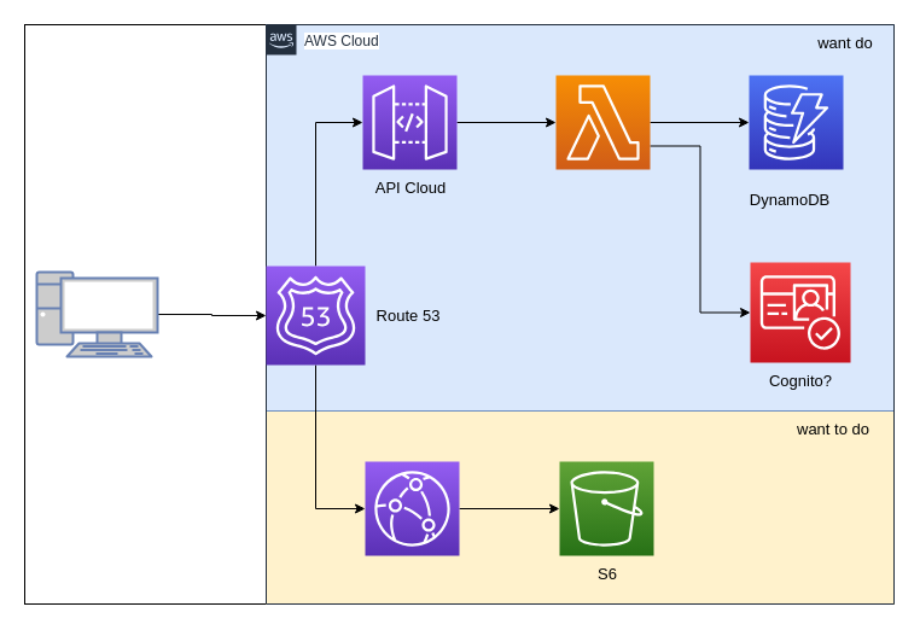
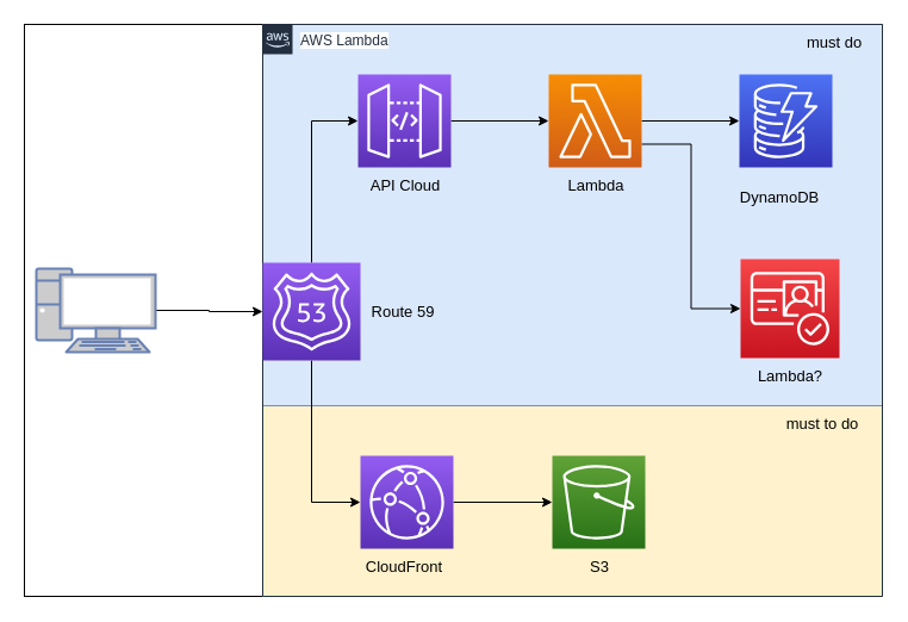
- <mxCell id="5" value="AWS Cloud" style="points=[[0,0],[0.25,0],[0.5,0],[0.75,0],[1,0],[1,0.25],[1,0.5],[1,0.75],[1,1],[0.75,1],[0.5,1],[0.25,1],[0,1],[0,0.75],[0,0.5],[0,0.25]];outlineConnect=0;gradientColor=none;html=1;whiteSpace=wrap;fontSize=12;fontStyle=0;shape=mxgraph.aws4.group;grIcon=mxgraph.aws4.group_aws_cloud_alt;strokeColor=#232F3E;fillColor=none;verticalAlign=top;align=left;spacingLeft=30;fontColor=#232F3E;dashed=0;labelBackgroundColor=#ffffff;" parent="1" vertex="1"><mxGeometry x="220" y="20" width="520" height="480" as="geometry" /></mxCell>
+ <mxCell id="5" value="AWS Lambda" style="points=[[0,0],[0.25,0],[0.5,0],[0.75,0],[1,0],[1,0.25],[1,0.5],[1,0.75],[1,1],[0.75,1],[0.5,1],[0.25,1],[0,1],[0,0.75],[0,0.5],[0,0.25]];outlineConnect=0;gradientColor=none;html=1;whiteSpace=wrap;fontSize=12;fontStyle=0;shape=mxgraph.aws4.group;grIcon=mxgraph.aws4.group_aws_cloud_alt;strokeColor=#232F3E;fillColor=none;verticalAlign=top;align=left;spacingLeft=30;fontColor=#232F3E;dashed=0;labelBackgroundColor=#ffffff;" parent="1" vertex="1"><mxGeometry x="220" y="20" width="520" height="480" as="geometry" /></mxCell>
- <mxCell id="26" value="&lt;font style=&quot;font-size: 13px&quot;&gt;want do&lt;/font&gt;" style="text;html=1;strokeColor=none;fillColor=none;align=center;verticalAlign=middle;whiteSpace=wrap;rounded=0;" vertex="1" parent="1"><mxGeometry x="660" y="20" width="80" height="30" as="geometry" /></mxCell>
+ <mxCell id="26" value="&lt;font style=&quot;font-size: 13px&quot;&gt;must do&lt;/font&gt;" style="text;html=1;strokeColor=none;fillColor=none;align=center;verticalAlign=middle;whiteSpace=wrap;rounded=0;" vertex="1" parent="1"><mxGeometry x="660" y="20" width="80" height="30" as="geometry" /></mxCell>
+ <mxCell id="13" value="&lt;font style=&quot;font-size: 13px&quot;&gt;Lambda&lt;/font&gt;" style="text;html=1;strokeColor=none;fillColor=none;align=center;verticalAlign=middle;whiteSpace=wrap;rounded=0;" vertex="1" parent="1"><mxGeometry x="460" y="140" width="80" height="30" as="geometry" /></mxCell>
- <mxCell id="27" value="&lt;font style=&quot;font-size: 13px&quot;&gt;Route 53&lt;/font&gt;" style="text;html=1;strokeColor=none;fillColor=none;align=center;verticalAlign=middle;whiteSpace=wrap;rounded=0;" vertex="1" parent="1"><mxGeometry x="298" y="246" width="80" height="30" as="geometry" /></mxCell>
+ <mxCell id="27" value="&lt;font style=&quot;font-size: 13px&quot;&gt;Route 59&lt;/font&gt;" style="text;html=1;strokeColor=none;fillColor=none;align=center;verticalAlign=middle;whiteSpace=wrap;rounded=0;" vertex="1" parent="1"><mxGeometry x="298" y="246" width="80" height="30" as="geometry" /></mxCell>
- <mxCell id="29" value="&lt;font style=&quot;font-size: 13px&quot;&gt;Cognito?&lt;/font&gt;" style="text;html=1;strokeColor=none;fillColor=none;align=center;verticalAlign=middle;whiteSpace=wrap;rounded=0;" vertex="1" parent="1"><mxGeometry x="622.5" y="300" width="80" height="30" as="geometry" /></mxCell>
+ <mxCell id="29" value="&lt;font style=&quot;font-size: 13px&quot;&gt;Lambda?&lt;/font&gt;" style="text;html=1;strokeColor=none;fillColor=none;align=center;verticalAlign=middle;whiteSpace=wrap;rounded=0;" vertex="1" parent="1"><mxGeometry x="622.5" y="300" width="80" height="30" as="geometry" /></mxCell>
- <mxCell id="25" value="&lt;font style=&quot;font-size: 13px&quot;&gt;want to do&lt;/font&gt;" style="text;html=1;strokeColor=none;fillColor=none;align=center;verticalAlign=middle;whiteSpace=wrap;rounded=0;" vertex="1" parent="1"><mxGeometry x="650" y="340" width="80" height="30" as="geometry" /></mxCell>
+ <mxCell id="25" value="&lt;font style=&quot;font-size: 13px&quot;&gt;must to do&lt;/font&gt;" style="text;html=1;strokeColor=none;fillColor=none;align=center;verticalAlign=middle;whiteSpace=wrap;rounded=0;" vertex="1" parent="1"><mxGeometry x="650" y="340" width="80" height="30" as="geometry" /></mxCell>
+ <mxCell id="23" value="&lt;font style=&quot;font-size: 13px&quot;&gt;CloudFront&lt;/font&gt;" style="text;html=1;strokeColor=none;fillColor=none;align=center;verticalAlign=middle;whiteSpace=wrap;rounded=0;" vertex="1" parent="1"><mxGeometry x="299" y="460" width="80" height="30" as="geometry" /></mxCell>
- <mxCell id="24" value="&lt;font style=&quot;font-size: 13px&quot;&gt;S6&lt;br&gt;&lt;/font&gt;" style="text;html=1;strokeColor=none;fillColor=none;align=center;verticalAlign=middle;whiteSpace=wrap;rounded=0;" vertex="1" parent="1"><mxGeometry x="463" y="460" width="80" height="30" as="geometry" /></mxCell>
+ <mxCell id="24" value="&lt;font style=&quot;font-size: 13px&quot;&gt;S3&lt;br&gt;&lt;/font&gt;" style="text;html=1;strokeColor=none;fillColor=none;align=center;verticalAlign=middle;whiteSpace=wrap;rounded=0;" vertex="1" parent="1"><mxGeometry x="463" y="460" width="80" height="30" as="geometry" /></mxCell>
